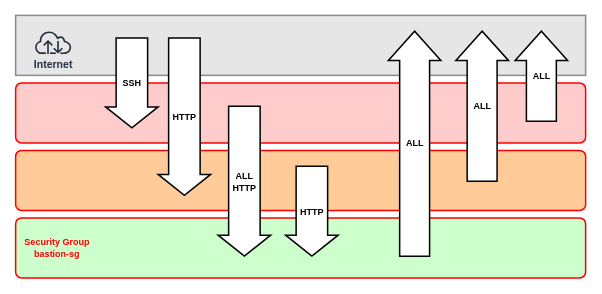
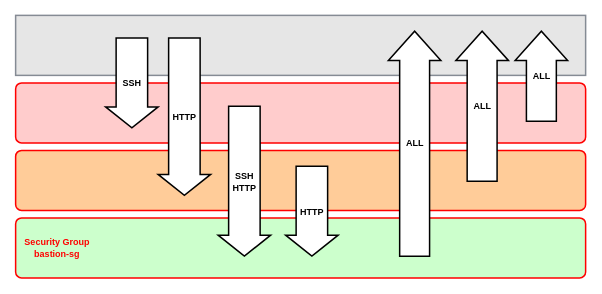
- <mxCell id="7" value="Internet" style="sketch=0;outlineConnect=0;fontColor=#232F3E;gradientColor=none;strokeColor=#232F3E;fillColor=#E6E6E6;dashed=0;verticalLabelPosition=bottom;verticalAlign=top;align=center;html=1;fontSize=14;fontStyle=1;aspect=fixed;shape=mxgraph.aws4.resourceIcon;resIcon=mxgraph.aws4.internet;spacingTop=-15;" parent="1" vertex="1"><mxGeometry x="40" y="26" width="60" height="60" as="geometry" /></mxCell>
- <mxCell id="14" value="&lt;b&gt;&lt;font color=&quot;#000000&quot; style=&quot;font-size: 12px;&quot;&gt;ALL&lt;br&gt;HTTP&lt;br&gt;&lt;/font&gt;&lt;/b&gt;" style="html=1;shadow=0;dashed=0;align=center;verticalAlign=middle;shape=mxgraph.arrows2.arrow;dy=0.4;dx=28;direction=south;notch=0;strokeWidth=2;fontSize=14;fontColor=#ff0000;" parent="1" vertex="1"><mxGeometry x="290" y="141" width="70" height="200" as="geometry" /></mxCell>
+ <mxCell id="14" value="&lt;b&gt;&lt;font color=&quot;#000000&quot; style=&quot;font-size: 12px;&quot;&gt;SSH&lt;br&gt;HTTP&lt;br&gt;&lt;/font&gt;&lt;/b&gt;" style="html=1;shadow=0;dashed=0;align=center;verticalAlign=middle;shape=mxgraph.arrows2.arrow;dy=0.4;dx=28;direction=south;notch=0;strokeWidth=2;fontSize=14;fontColor=#ff0000;" parent="1" vertex="1"><mxGeometry x="290" y="141" width="70" height="200" as="geometry" /></mxCell>
